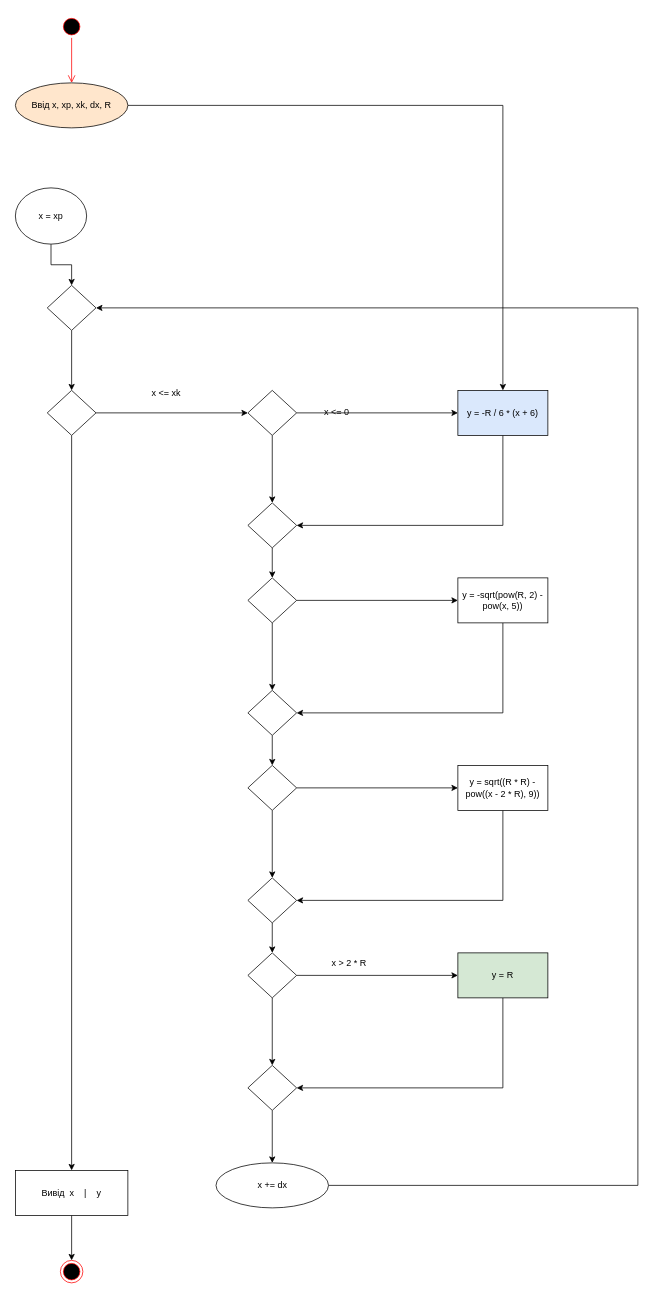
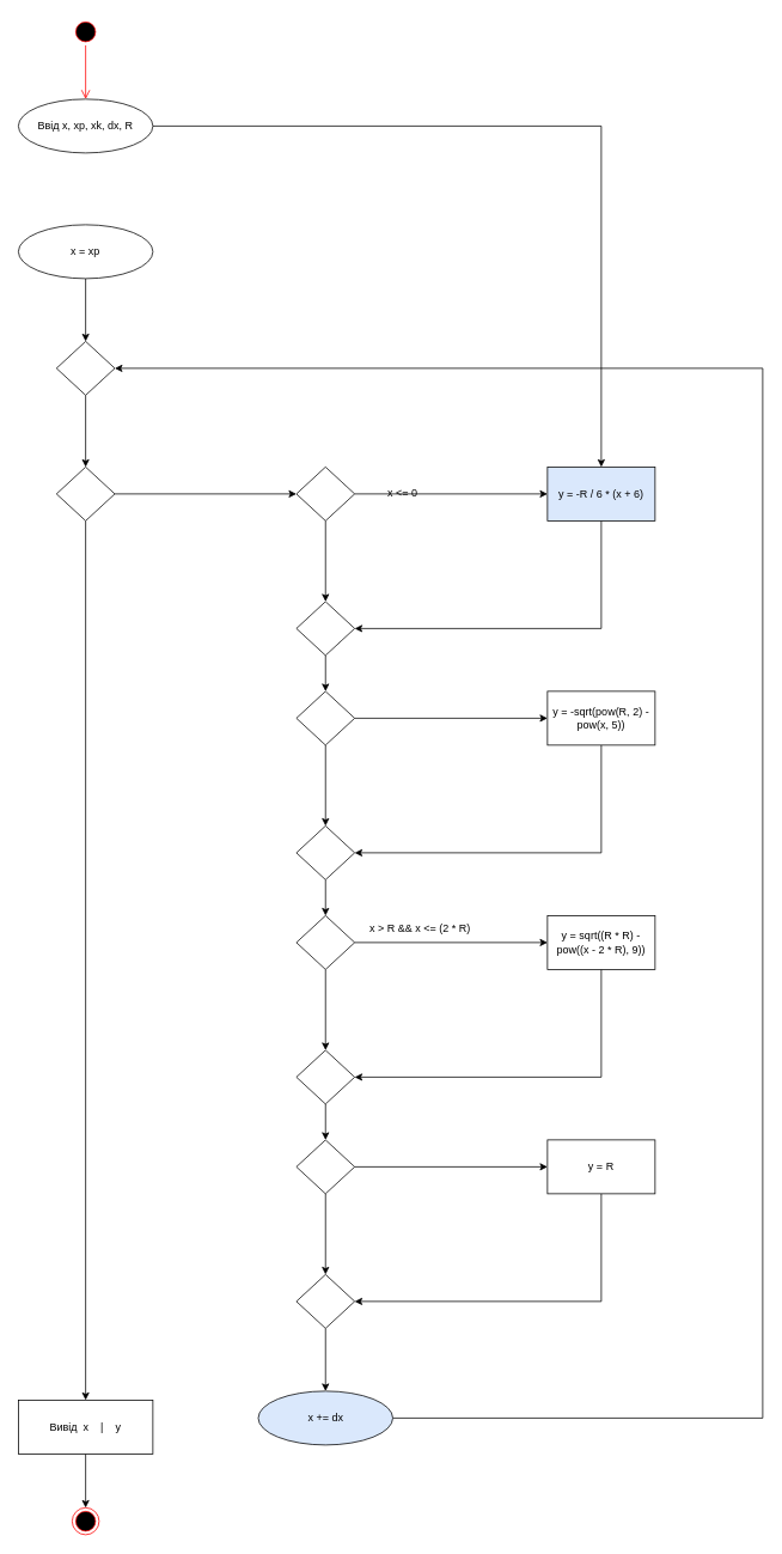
- <mxCell id="5" value="Ввід&amp;nbsp;x, xp, xk, dx, R" style="ellipse;whiteSpace=wrap;html=1;fillColor=#ffe6cc;" vertex="1" parent="1"><mxGeometry x="20" y="110" width="150" height="60" as="geometry" /></mxCell>
+ <mxCell id="5" value="Ввід&amp;nbsp;x, xp, xk, dx, R" style="ellipse;whiteSpace=wrap;html=1;" vertex="1" parent="1"><mxGeometry x="20" y="110" width="150" height="60" as="geometry" /></mxCell>
- <mxCell id="7" value="x = xp" style="ellipse;whiteSpace=wrap;html=1;" vertex="1" parent="1"><mxGeometry x="20" y="250" width="95" height="75" as="geometry" /></mxCell>
+ <mxCell id="7" value="x = xp" style="ellipse;whiteSpace=wrap;html=1;" vertex="1" parent="1"><mxGeometry x="20" y="250" width="150" height="60" as="geometry" /></mxCell>
- <mxCell id="14" value="x &lt;= xk" style="text;whiteSpace=wrap;html=1;" vertex="1" parent="1"><mxGeometry x="200" y="510" width="60" height="30" as="geometry" /></mxCell>
+ <mxCell id="36" value="x &gt; R &amp;&amp; x &lt;= (2 * R)" style="text;whiteSpace=wrap;html=1;" vertex="1" parent="1"><mxGeometry x="410" y="1020" width="120" height="30" as="geometry" /></mxCell>
- <mxCell id="44" value="x &gt; 2 * R" style="text;whiteSpace=wrap;html=1;" vertex="1" parent="1"><mxGeometry x="440" y="1270" width="60" height="30" as="geometry" /></mxCell>
- <mxCell id="39" value="y = R" style="whiteSpace=wrap;html=1;fillColor=#d5e8d4;" vertex="1" parent="1"><mxGeometry x="610" y="1270" width="120" height="60" as="geometry" /></mxCell>
+ <mxCell id="39" value="y = R" style="whiteSpace=wrap;html=1;" vertex="1" parent="1"><mxGeometry x="610" y="1270" width="120" height="60" as="geometry" /></mxCell>
- <mxCell id="46" value="x += dx" style="ellipse;whiteSpace=wrap;html=1;" vertex="1" parent="1"><mxGeometry x="287.5" y="1550" width="150" height="60" as="geometry" /></mxCell>
+ <mxCell id="46" value="x += dx" style="ellipse;whiteSpace=wrap;html=1;fillColor=#dae8fc;" vertex="1" parent="1"><mxGeometry x="287.5" y="1550" width="150" height="60" as="geometry" /></mxCell>
